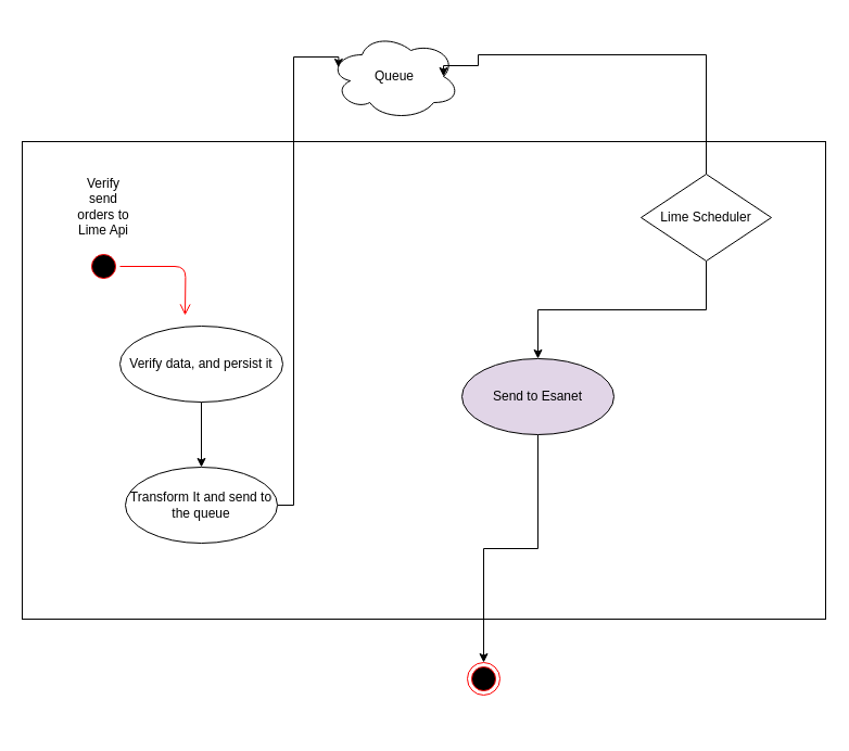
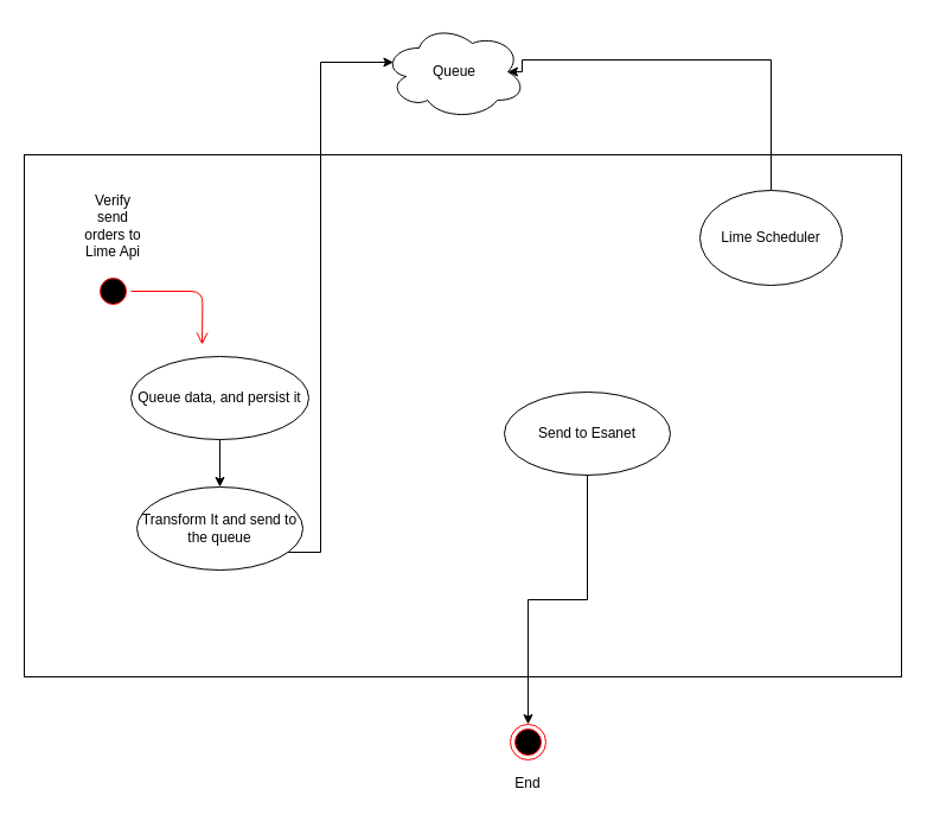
- <mxCell id="11" value="Queue" style="ellipse;shape=cloud;whiteSpace=wrap;html=1;" vertex="1" parent="1"><mxGeometry x="303" y="30" width="120" height="80" as="geometry" /></mxCell>
+ <mxCell id="11" value="Queue" style="ellipse;shape=cloud;whiteSpace=wrap;html=1;" vertex="1" parent="1"><mxGeometry x="323" y="20" width="120" height="80" as="geometry" /></mxCell>
- <mxCell id="15" value="Lime Scheduler" style="rhombus;whiteSpace=wrap;html=1;" vertex="1" parent="1"><mxGeometry x="590" y="160" width="120" height="80" as="geometry" /></mxCell>
+ <mxCell id="15" value="Lime Scheduler" style="ellipse;whiteSpace=wrap;html=1;" vertex="1" parent="1"><mxGeometry x="590" y="160" width="120" height="80" as="geometry" /></mxCell>
- <mxCell id="14" style="edgeStyle=orthogonalEdgeStyle;rounded=0;orthogonalLoop=1;jettySize=auto;html=1;exitX=0.5;exitY=1;exitDx=0;exitDy=0;entryX=0.5;entryY=0;entryDx=0;entryDy=0;" edge="1" parent="1" source="15" target="17"><mxGeometry relative="1" as="geometry" /></mxCell>
- <mxCell id="8" value="Verify data, and persist it" style="ellipse;whiteSpace=wrap;html=1;" vertex="1" parent="1"><mxGeometry x="110" y="300" width="150" height="70" as="geometry" /></mxCell>
+ <mxCell id="8" value="Queue data, and persist it" style="ellipse;whiteSpace=wrap;html=1;" vertex="1" parent="1"><mxGeometry x="110" y="300" width="150" height="70" as="geometry" /></mxCell>
- <mxCell id="17" value="Send to Esanet" style="ellipse;whiteSpace=wrap;html=1;fillColor=#e1d5e7;" vertex="1" parent="1"><mxGeometry x="425" y="330" width="140" height="70" as="geometry" /></mxCell>
+ <mxCell id="17" value="Send to Esanet" style="ellipse;whiteSpace=wrap;html=1;" vertex="1" parent="1"><mxGeometry x="425" y="330" width="140" height="70" as="geometry" /></mxCell>
- <mxCell id="10" value="Transform It and send to the queue" style="ellipse;whiteSpace=wrap;html=1;" vertex="1" parent="1"><mxGeometry x="115" y="430" width="140" height="70" as="geometry" /></mxCell>
+ <mxCell id="10" value="Transform It and send to the queue" style="ellipse;whiteSpace=wrap;html=1;" vertex="1" parent="1"><mxGeometry x="115" y="410" width="140" height="70" as="geometry" /></mxCell>
+ <mxCell id="12" value="End" style="text;html=1;strokeColor=none;fillColor=none;align=center;verticalAlign=middle;whiteSpace=wrap;rounded=0;" vertex="1" parent="1"><mxGeometry x="425" y="650" width="40" height="20" as="geometry" /></mxCell>
